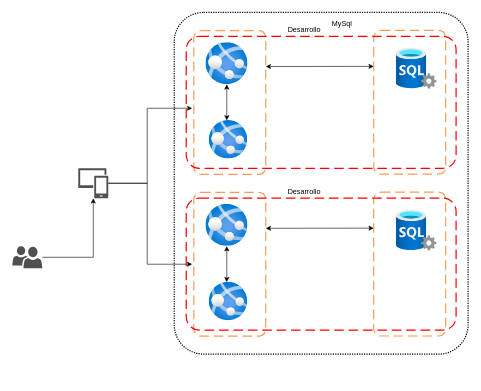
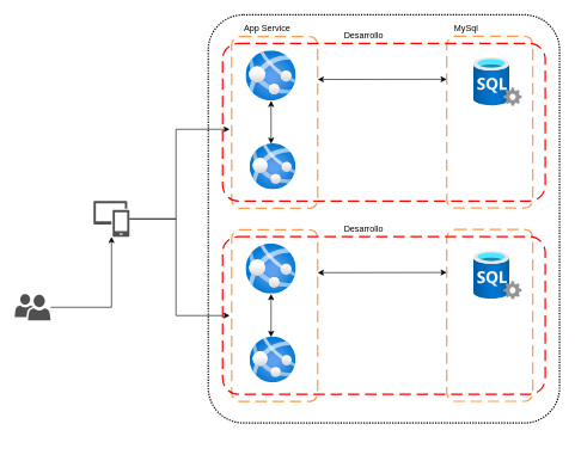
+ <mxCell id="13" value="App Service" style="text;html=1;strokeColor=none;fillColor=none;align=center;verticalAlign=middle;whiteSpace=wrap;rounded=0;" vertex="1" parent="1"><mxGeometry x="334.5" y="30.25" width="75" height="20" as="geometry" /></mxCell>
- <mxCell id="12" value="MySql" style="text;html=1;strokeColor=none;fillColor=none;align=center;verticalAlign=middle;whiteSpace=wrap;rounded=0;" vertex="1" parent="1"><mxGeometry x="550" y="30.25" width="40" height="20" as="geometry" /></mxCell>
+ <mxCell id="12" value="MySql" style="text;html=1;strokeColor=none;fillColor=none;align=center;verticalAlign=middle;whiteSpace=wrap;rounded=0;" vertex="1" parent="1"><mxGeometry x="630" y="30.25" width="40" height="20" as="geometry" /></mxCell>
